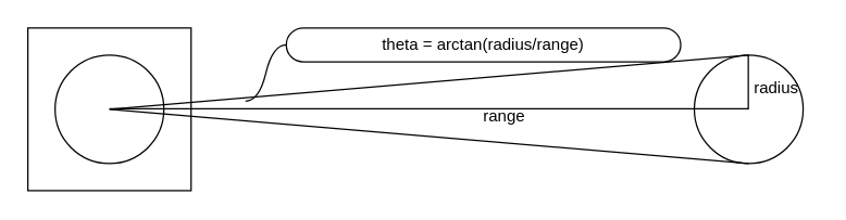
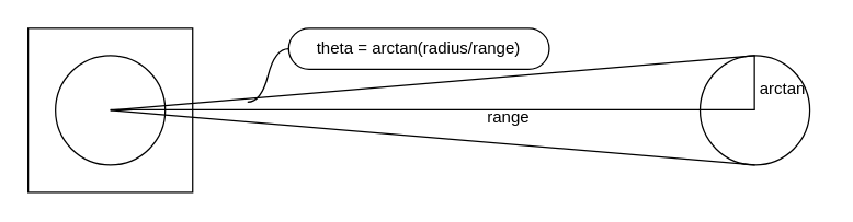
- <mxCell id="11" value="theta = arctan(radius/range)" style="whiteSpace=wrap;html=1;rounded=1;arcSize=50;align=center;verticalAlign=middle;strokeWidth=1;autosize=1;spacing=4;treeFolding=1;treeMoving=1;newEdgeStyle={&quot;edgeStyle&quot;:&quot;entityRelationEdgeStyle&quot;,&quot;startArrow&quot;:&quot;none&quot;,&quot;endArrow&quot;:&quot;none&quot;,&quot;segment&quot;:10,&quot;curved&quot;:1,&quot;sourcePerimeterSpacing&quot;:0,&quot;targetPerimeterSpacing&quot;:0};" vertex="1" parent="1"><mxGeometry x="210" y="20" width="290" height="25" as="geometry" /></mxCell>
+ <mxCell id="11" value="theta = arctan(radius/range)" style="whiteSpace=wrap;html=1;rounded=1;arcSize=50;align=center;verticalAlign=middle;strokeWidth=1;autosize=1;spacing=4;treeFolding=1;treeMoving=1;newEdgeStyle={&quot;edgeStyle&quot;:&quot;entityRelationEdgeStyle&quot;,&quot;startArrow&quot;:&quot;none&quot;,&quot;endArrow&quot;:&quot;none&quot;,&quot;segment&quot;:10,&quot;curved&quot;:1,&quot;sourcePerimeterSpacing&quot;:0,&quot;targetPerimeterSpacing&quot;:0};" vertex="1" parent="1"><mxGeometry x="210" y="20" width="190" height="30" as="geometry" /></mxCell>
- <mxCell id="9" value="radius" style="text;html=1;align=center;verticalAlign=middle;resizable=0;points=[];autosize=1;strokeColor=none;fillColor=none;" vertex="1" parent="1"><mxGeometry x="540" y="50" width="60" height="30" as="geometry" /></mxCell>
+ <mxCell id="9" value="arctan" style="text;html=1;align=center;verticalAlign=middle;resizable=0;points=[];autosize=1;strokeColor=none;fillColor=none;" vertex="1" parent="1"><mxGeometry x="540" y="50" width="60" height="30" as="geometry" /></mxCell>
